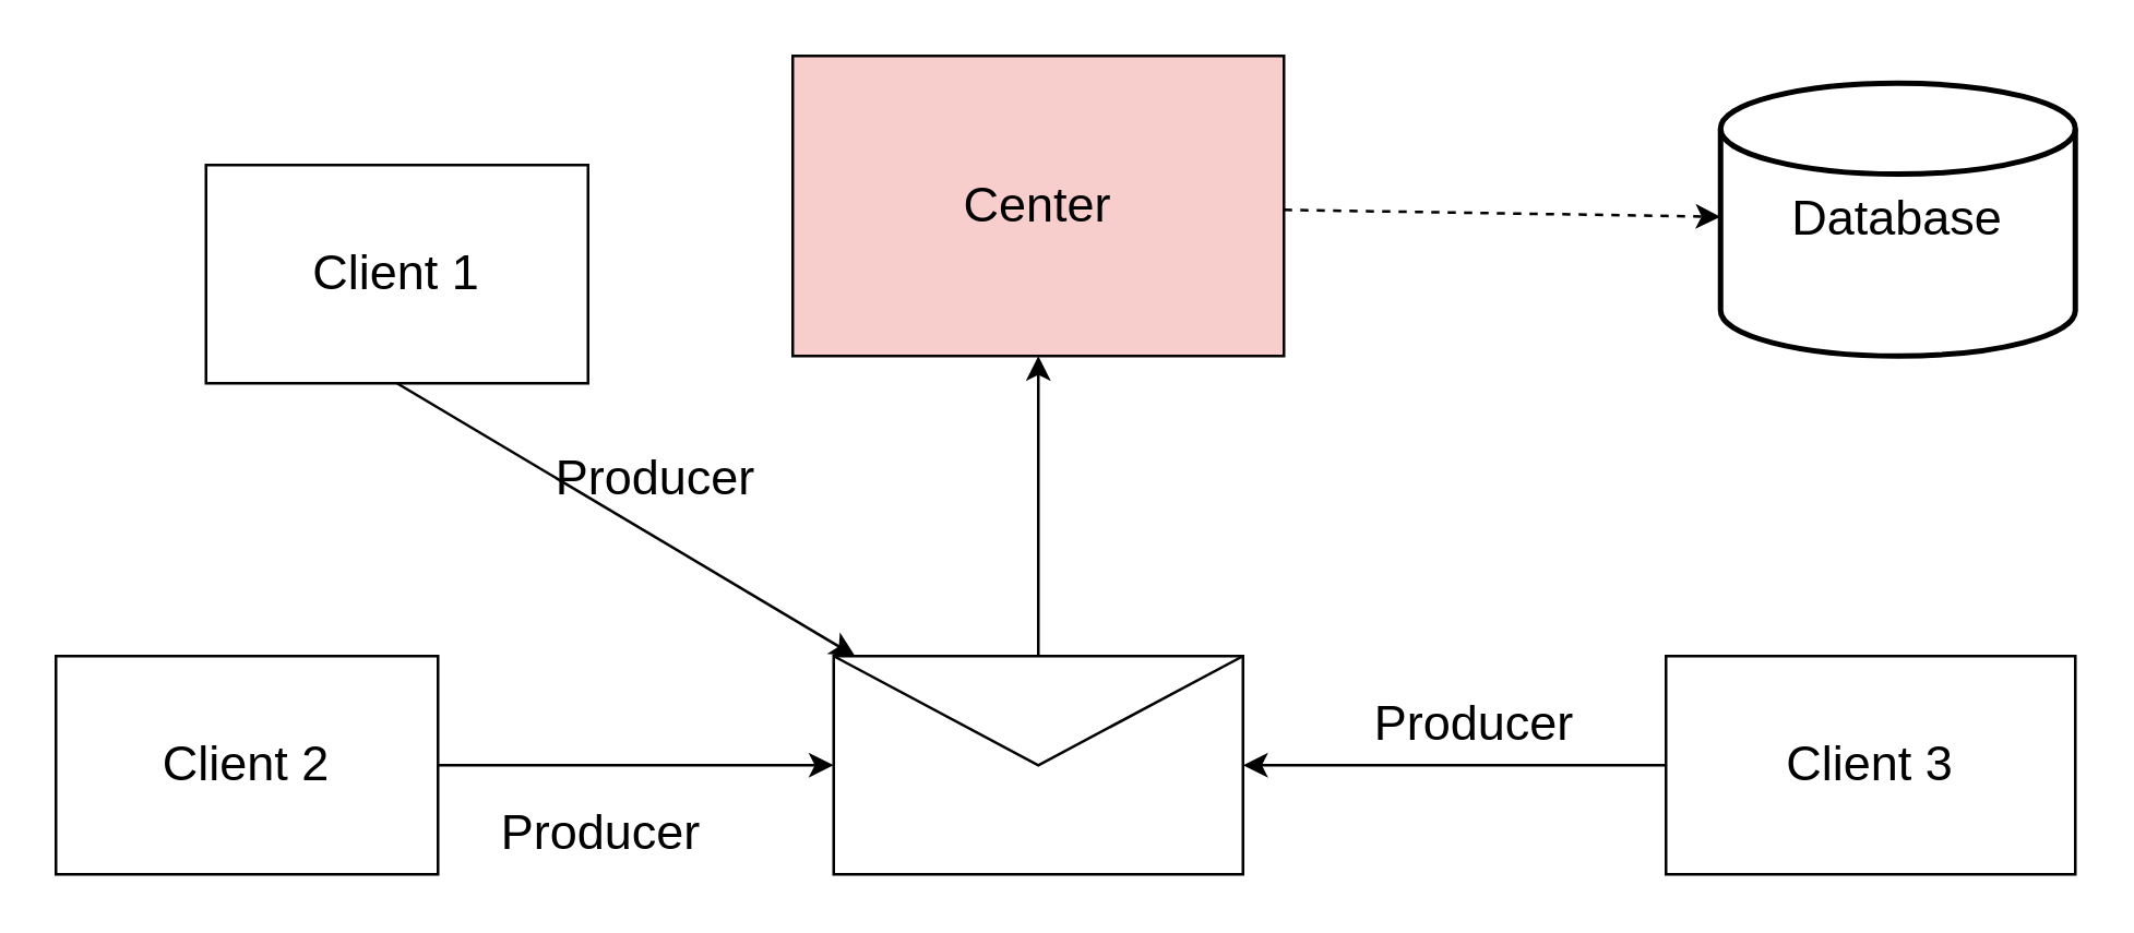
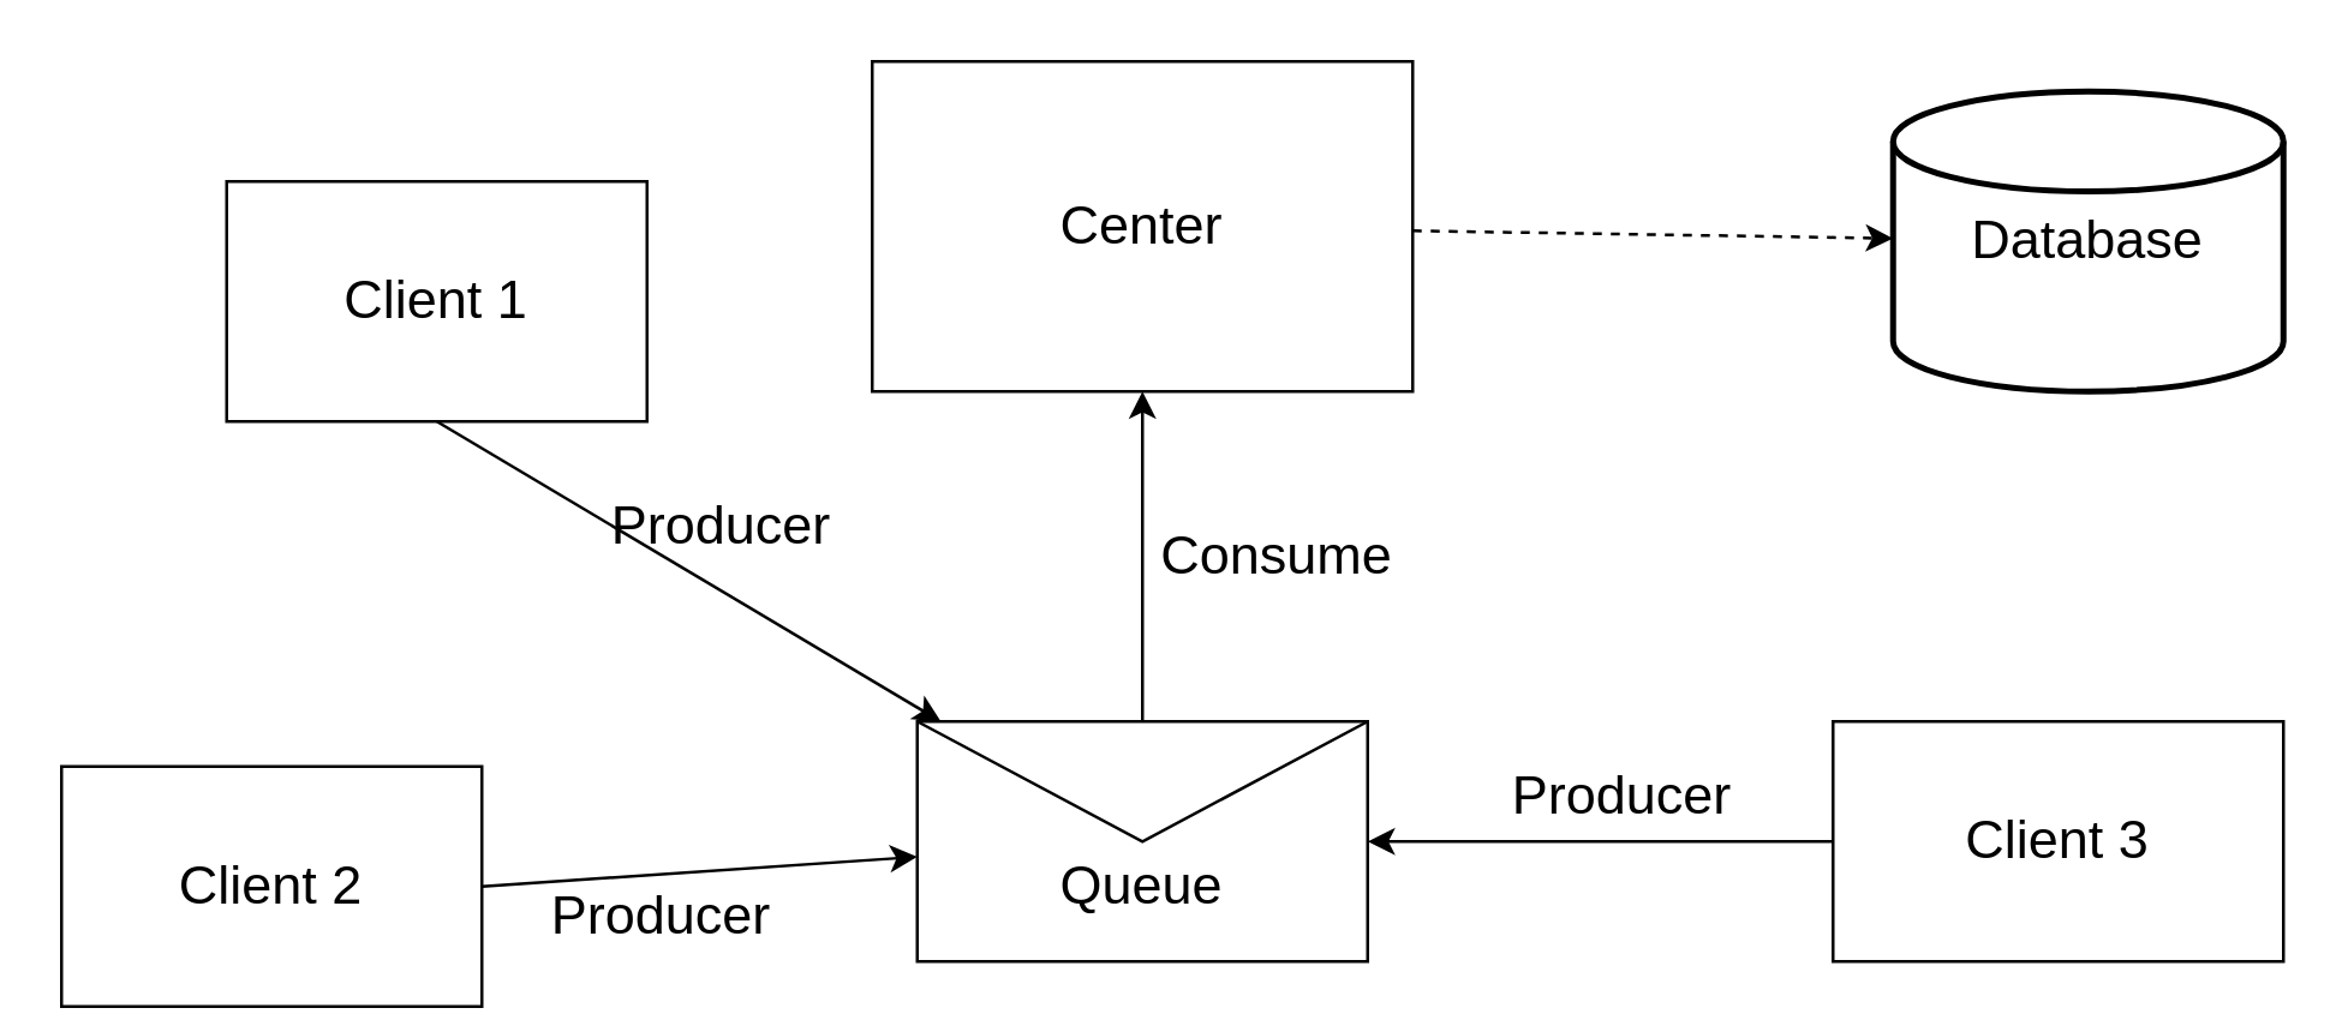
- <mxCell id="4" value="Center" style="rounded=0;whiteSpace=wrap;html=1;fontSize=18;fillColor=#f8cecc;" vertex="1" parent="1"><mxGeometry x="290" y="20" width="180" height="110" as="geometry" /></mxCell>
+ <mxCell id="4" value="Center" style="rounded=0;whiteSpace=wrap;html=1;fontSize=18;" vertex="1" parent="1"><mxGeometry x="290" y="20" width="180" height="110" as="geometry" /></mxCell>
+ <mxCell id="10" value="Consume" style="text;html=1;strokeColor=none;fillColor=none;align=center;verticalAlign=middle;whiteSpace=wrap;rounded=0;fontSize=18;" vertex="1" parent="1"><mxGeometry x="395" y="170" width="60" height="30" as="geometry" /></mxCell>
- <mxCell id="12" value="Client 2" style="rounded=0;whiteSpace=wrap;html=1;fontSize=18;" vertex="1" parent="1"><mxGeometry x="20" y="240" width="140" height="80" as="geometry" /></mxCell>
+ <mxCell id="12" value="Client 2" style="rounded=0;whiteSpace=wrap;html=1;fontSize=18;" vertex="1" parent="1"><mxGeometry x="20" y="255" width="140" height="80" as="geometry" /></mxCell>
+ <mxCell id="9" value="Queue" style="text;html=1;strokeColor=none;fillColor=none;align=center;verticalAlign=middle;whiteSpace=wrap;rounded=0;fontSize=18;" vertex="1" parent="1"><mxGeometry x="350" y="280" width="60" height="30" as="geometry" /></mxCell>
